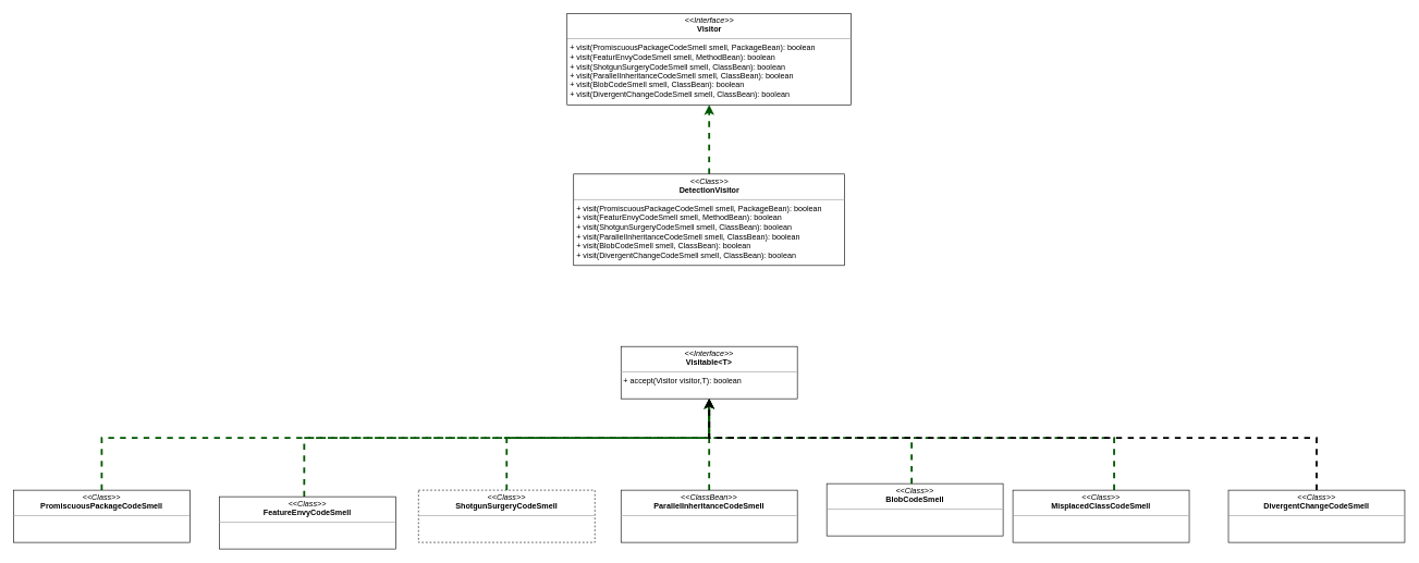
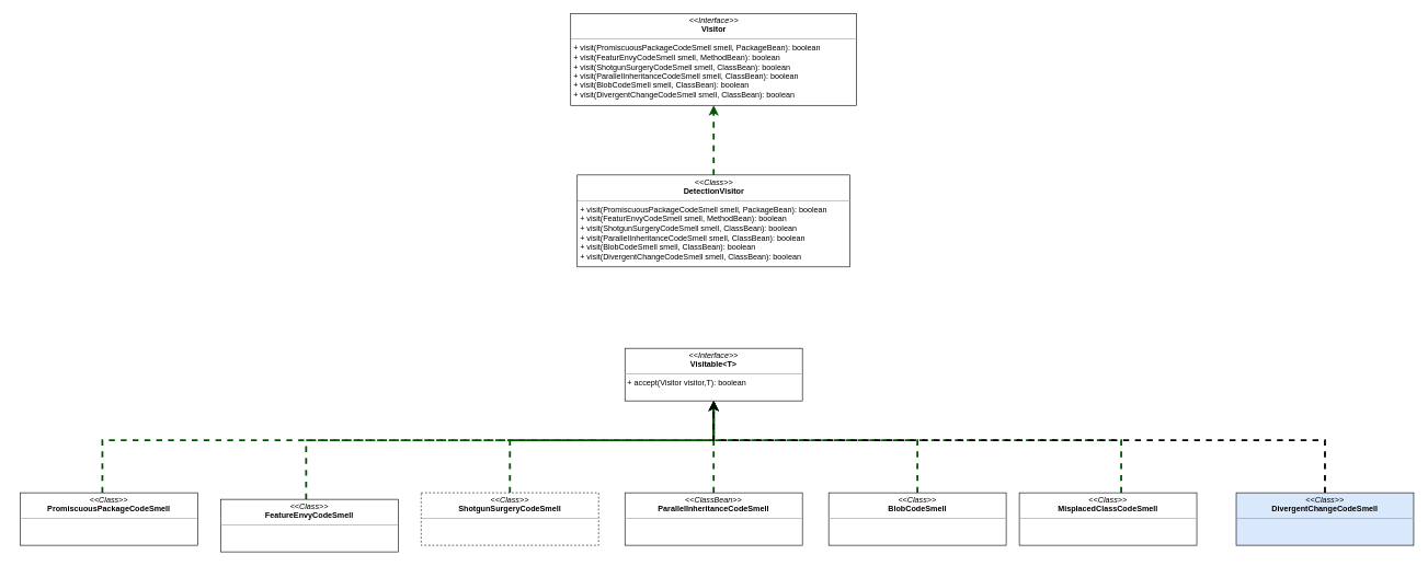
- <mxCell id="11" value="&lt;p style=&quot;margin:0px;margin-top:4px;text-align:center;&quot;&gt;&lt;i&gt;&amp;lt;&amp;lt;Class&amp;gt;&amp;gt;&lt;/i&gt;&lt;br&gt;&lt;b&gt;BlobCodeSmell&lt;/b&gt;&lt;/p&gt;&lt;hr size=&quot;1&quot;&gt;&lt;p style=&quot;margin:0px;margin-left:4px;&quot;&gt;&lt;br&gt;&lt;/p&gt;" style="verticalAlign=top;align=left;overflow=fill;fontSize=12;fontFamily=Helvetica;html=1;" parent="1" vertex="1"><mxGeometry x="1265" y="740" width="270" height="80" as="geometry" /></mxCell>
+ <mxCell id="11" value="&lt;p style=&quot;margin:0px;margin-top:4px;text-align:center;&quot;&gt;&lt;i&gt;&amp;lt;&amp;lt;Class&amp;gt;&amp;gt;&lt;/i&gt;&lt;br&gt;&lt;b&gt;BlobCodeSmell&lt;/b&gt;&lt;/p&gt;&lt;hr size=&quot;1&quot;&gt;&lt;p style=&quot;margin:0px;margin-left:4px;&quot;&gt;&lt;br&gt;&lt;/p&gt;" style="verticalAlign=top;align=left;overflow=fill;fontSize=12;fontFamily=Helvetica;html=1;" parent="1" vertex="1"><mxGeometry x="1260" y="750" width="270" height="80" as="geometry" /></mxCell>
- <mxCell id="3" value="&lt;p style=&quot;margin:0px;margin-top:4px;text-align:center;&quot;&gt;&lt;i&gt;&amp;lt;&amp;lt;Class&amp;gt;&amp;gt;&lt;/i&gt;&lt;br&gt;&lt;b&gt;PromiscuousPackageCodeSmell&lt;/b&gt;&lt;/p&gt;&lt;hr size=&quot;1&quot;&gt;&lt;p style=&quot;margin:0px;margin-left:4px;&quot;&gt;&lt;br&gt;&lt;/p&gt;" style="verticalAlign=top;align=left;overflow=fill;fontSize=12;fontFamily=Helvetica;html=1;" parent="1" vertex="1"><mxGeometry x="20" y="750" width="270" height="80" as="geometry" /></mxCell>
+ <mxCell id="3" value="&lt;p style=&quot;margin:0px;margin-top:4px;text-align:center;&quot;&gt;&lt;i&gt;&amp;lt;&amp;lt;Class&amp;gt;&amp;gt;&lt;/i&gt;&lt;br&gt;&lt;b&gt;PromiscuousPackageCodeSmell&lt;/b&gt;&lt;/p&gt;&lt;hr size=&quot;1&quot;&gt;&lt;p style=&quot;margin:0px;margin-left:4px;&quot;&gt;&lt;br&gt;&lt;/p&gt;" style="verticalAlign=top;align=left;overflow=fill;fontSize=12;fontFamily=Helvetica;html=1;" parent="1" vertex="1"><mxGeometry x="30" y="750" width="270" height="80" as="geometry" /></mxCell>
- <mxCell id="15" value="&lt;p style=&quot;margin:0px;margin-top:4px;text-align:center;&quot;&gt;&lt;i&gt;&amp;lt;&amp;lt;Class&amp;gt;&amp;gt;&lt;/i&gt;&lt;br&gt;&lt;b&gt;DivergentChangeCodeSmell&lt;/b&gt;&lt;/p&gt;&lt;hr size=&quot;1&quot;&gt;&lt;p style=&quot;margin:0px;margin-left:4px;&quot;&gt;&lt;br&gt;&lt;/p&gt;" style="verticalAlign=top;align=left;overflow=fill;fontSize=12;fontFamily=Helvetica;html=1;" parent="1" vertex="1"><mxGeometry x="1880" y="750" width="270" height="80" as="geometry" /></mxCell>
+ <mxCell id="15" value="&lt;p style=&quot;margin:0px;margin-top:4px;text-align:center;&quot;&gt;&lt;i&gt;&amp;lt;&amp;lt;Class&amp;gt;&amp;gt;&lt;/i&gt;&lt;br&gt;&lt;b&gt;DivergentChangeCodeSmell&lt;/b&gt;&lt;/p&gt;&lt;hr size=&quot;1&quot;&gt;&lt;p style=&quot;margin:0px;margin-left:4px;&quot;&gt;&lt;br&gt;&lt;/p&gt;" style="verticalAlign=top;align=left;overflow=fill;fontSize=12;fontFamily=Helvetica;html=1;fillColor=#dae8fc;" parent="1" vertex="1"><mxGeometry x="1880" y="750" width="270" height="80" as="geometry" /></mxCell>
